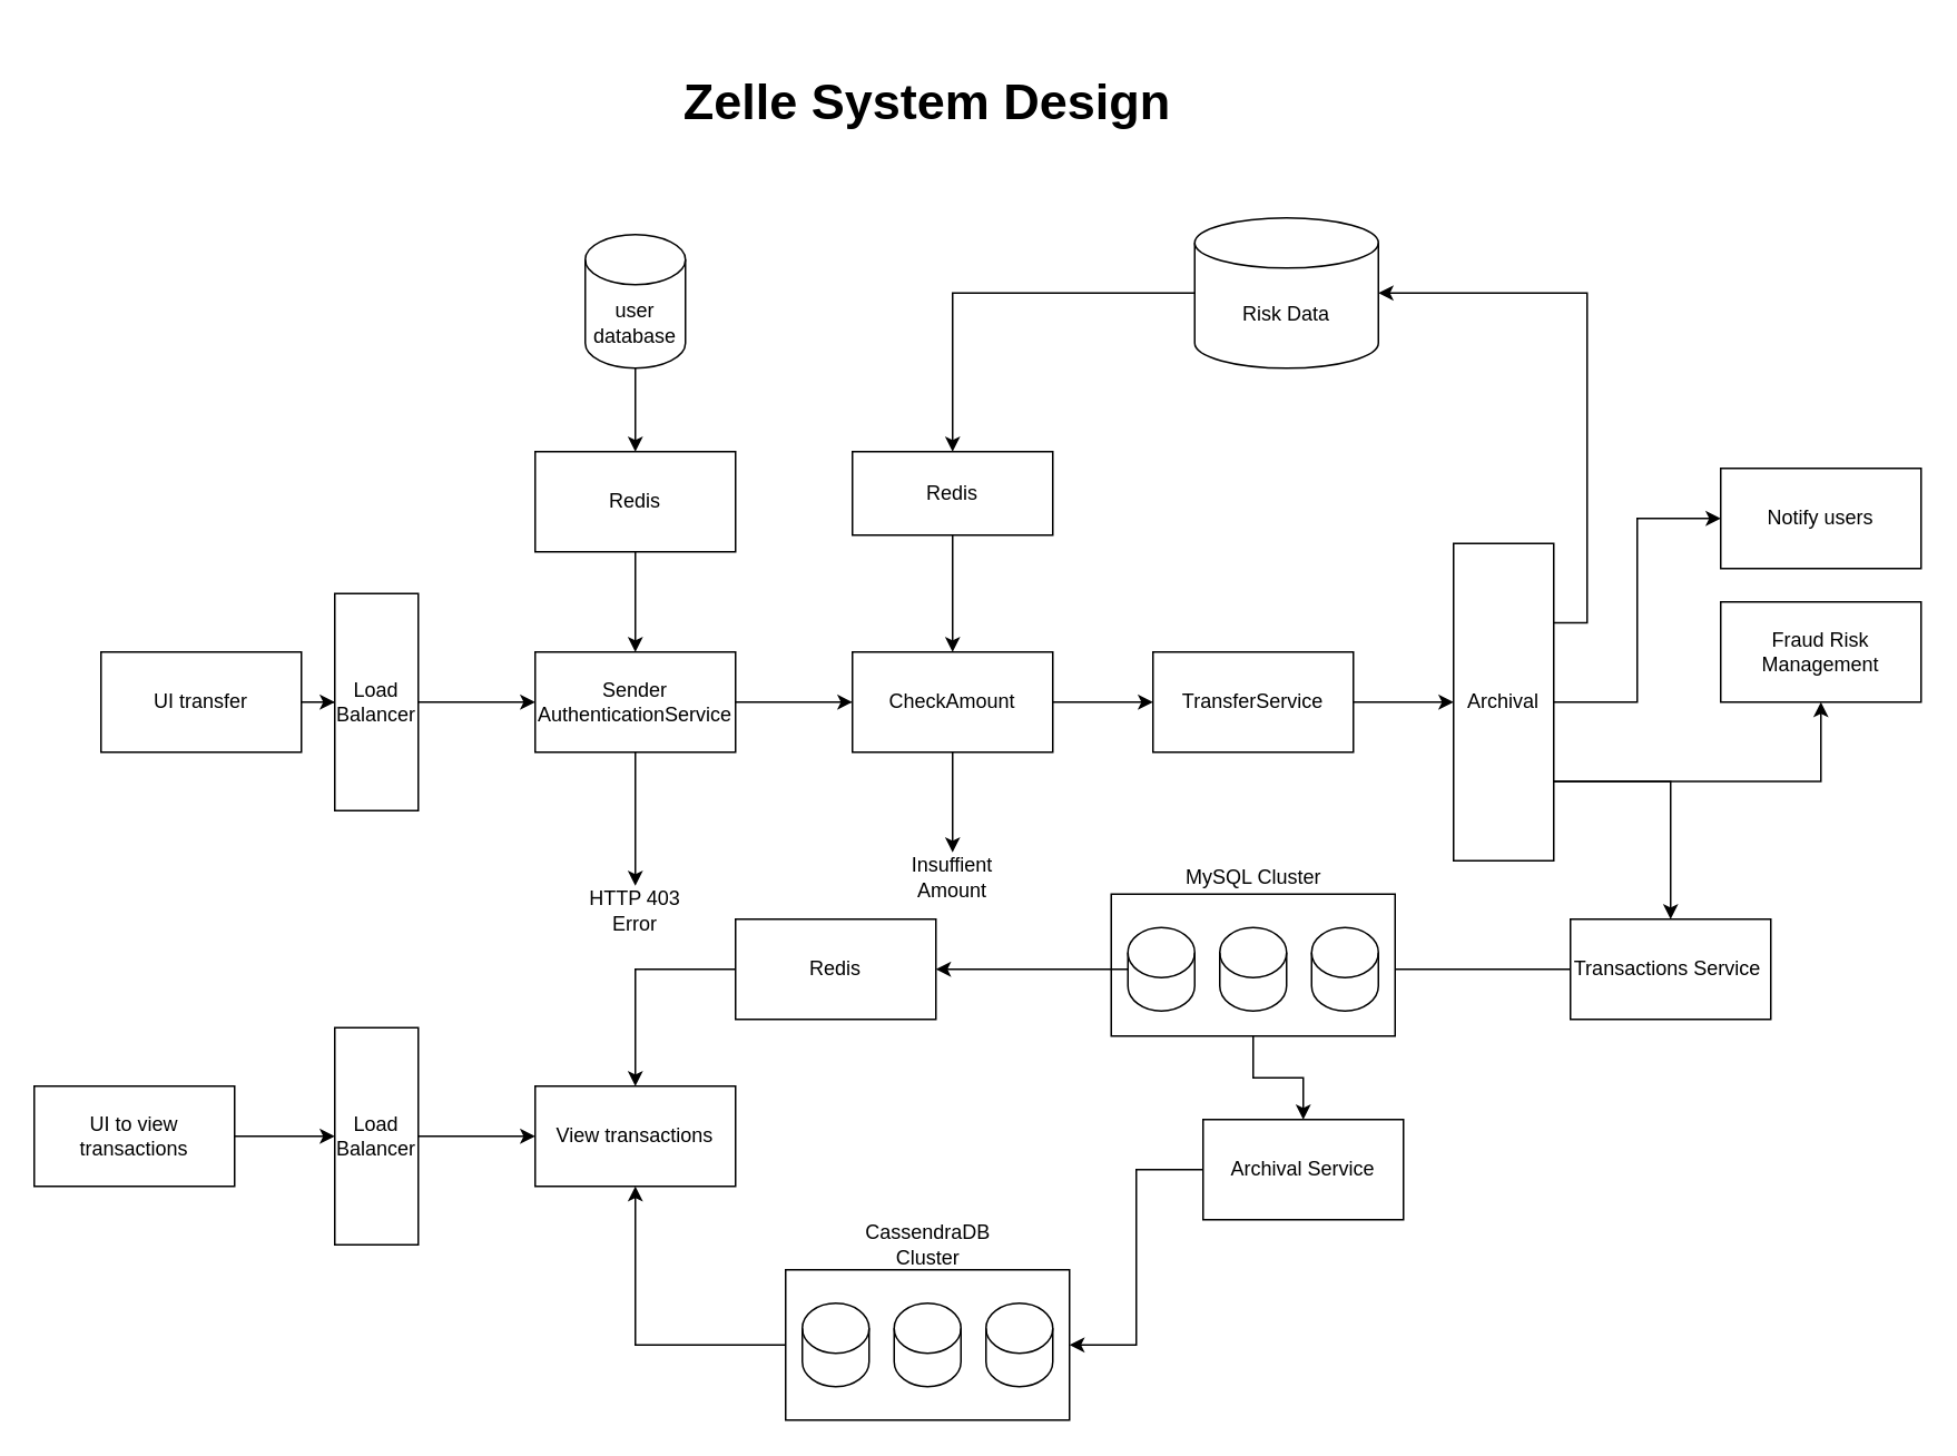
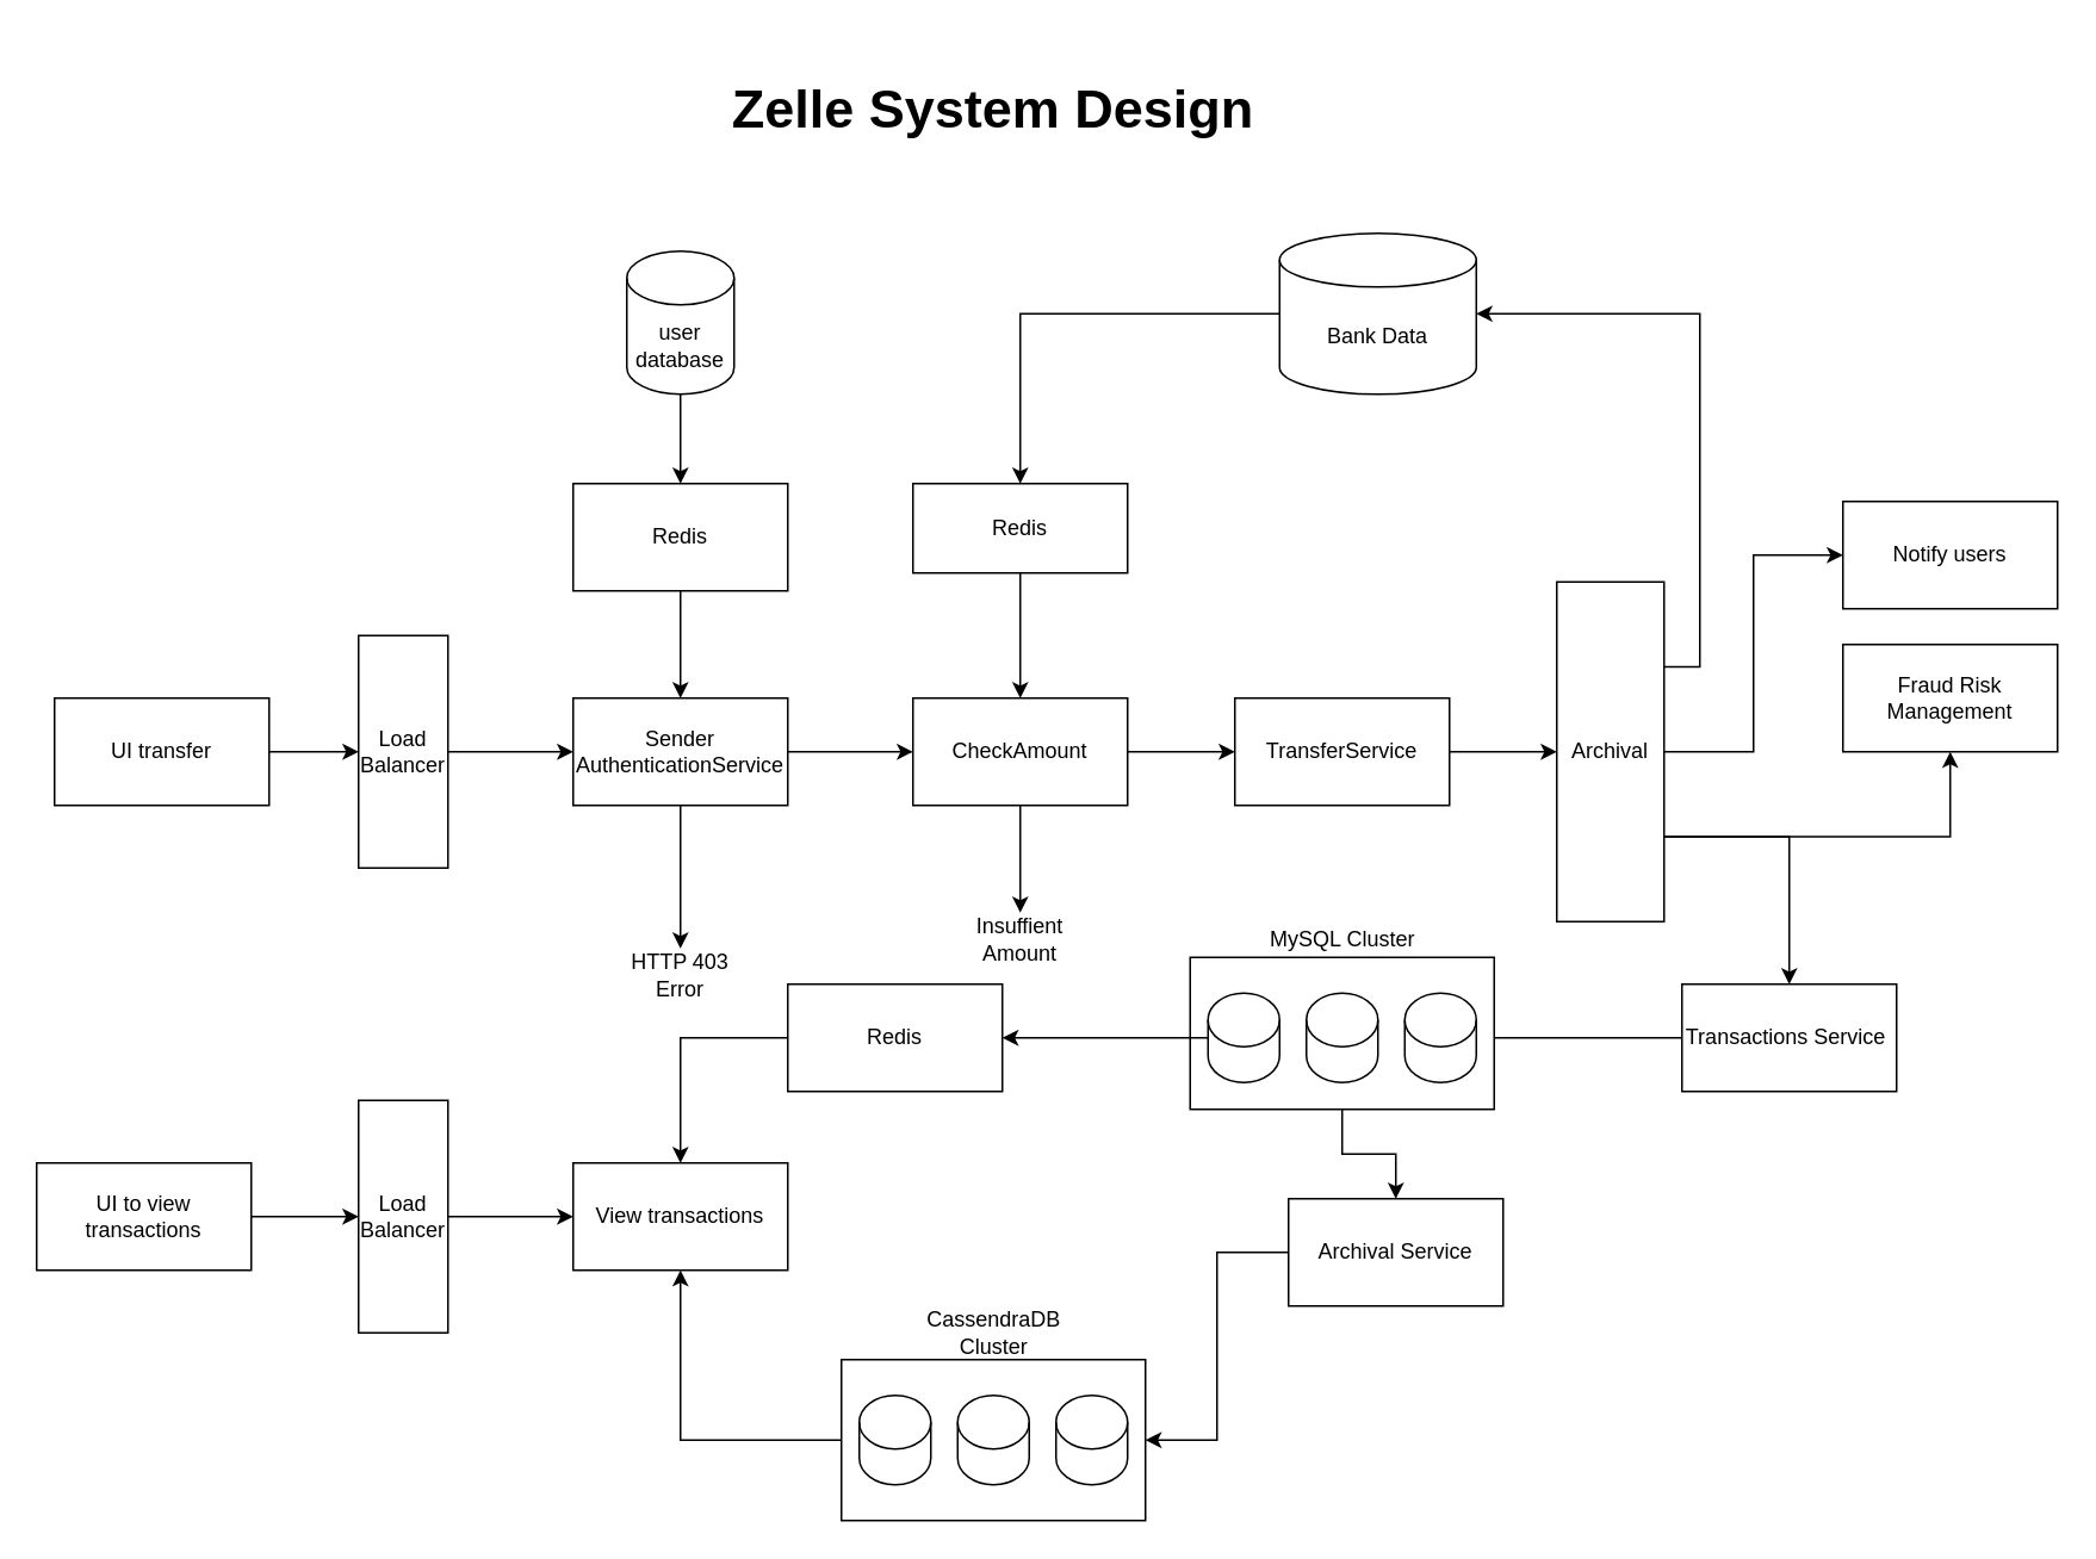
- <mxCell id="18" value="Risk Data" style="shape=cylinder3;whiteSpace=wrap;html=1;boundedLbl=1;backgroundOutline=1;size=15;" vertex="1" parent="1"><mxGeometry x="715" y="130" width="110" height="90" as="geometry" /></mxCell>
+ <mxCell id="18" value="Bank Data" style="shape=cylinder3;whiteSpace=wrap;html=1;boundedLbl=1;backgroundOutline=1;size=15;" vertex="1" parent="1"><mxGeometry x="715" y="130" width="110" height="90" as="geometry" /></mxCell>
- <mxCell id="3" value="UI transfer" style="rounded=0;whiteSpace=wrap;html=1;" vertex="1" parent="1"><mxGeometry x="60" y="390" width="120" height="60" as="geometry" /></mxCell>
+ <mxCell id="3" value="UI transfer" style="rounded=0;whiteSpace=wrap;html=1;" vertex="1" parent="1"><mxGeometry y="390" width="120" height="60" as="geometry" x="30" /></mxCell>
